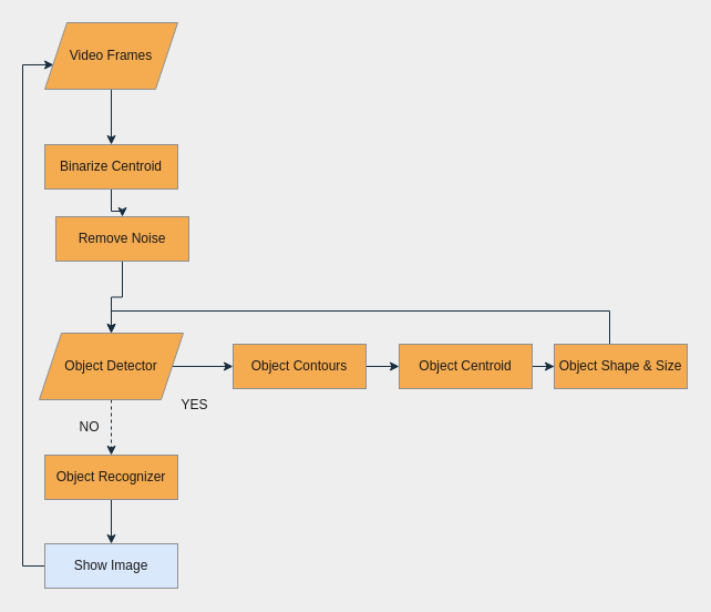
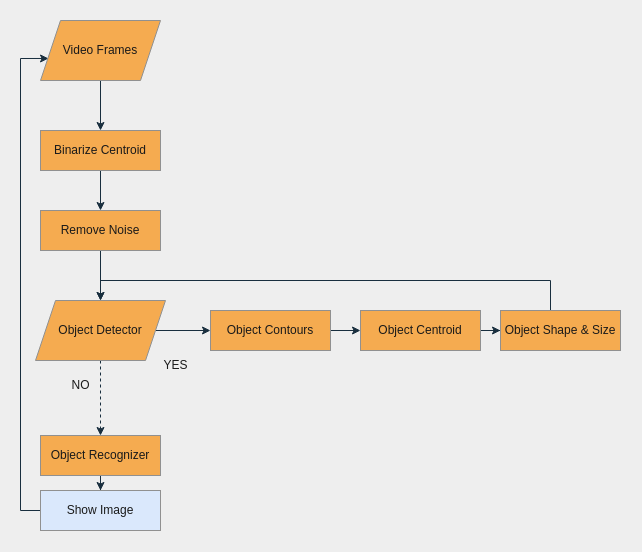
- <mxCell id="5" value="Remove Noise" style="rounded=0;whiteSpace=wrap;html=1;fontSize=12;glass=0;strokeWidth=1;shadow=0;fillColor=#F5AB50;strokeColor=#909090;fontColor=#1A1A1A;" vertex="1" parent="1"><mxGeometry x="50" y="195" width="120" height="40" as="geometry" /></mxCell>
+ <mxCell id="5" value="Remove Noise" style="rounded=0;whiteSpace=wrap;html=1;fontSize=12;glass=0;strokeWidth=1;shadow=0;fillColor=#F5AB50;strokeColor=#909090;fontColor=#1A1A1A;" vertex="1" parent="1"><mxGeometry x="40" y="210" width="120" height="40" as="geometry" /></mxCell>
- <mxCell id="18" value="Object Recognizer" style="rounded=0;whiteSpace=wrap;html=1;fontSize=12;glass=0;strokeWidth=1;shadow=0;fillColor=#F5AB50;strokeColor=#909090;fontColor=#1A1A1A;" vertex="1" parent="1"><mxGeometry x="40" y="410" width="120" height="40" as="geometry" /></mxCell>
+ <mxCell id="18" value="Object Recognizer" style="rounded=0;whiteSpace=wrap;html=1;fontSize=12;glass=0;strokeWidth=1;shadow=0;fillColor=#F5AB50;strokeColor=#909090;fontColor=#1A1A1A;" vertex="1" parent="1"><mxGeometry x="40" y="435" width="120" height="40" as="geometry" /></mxCell>
